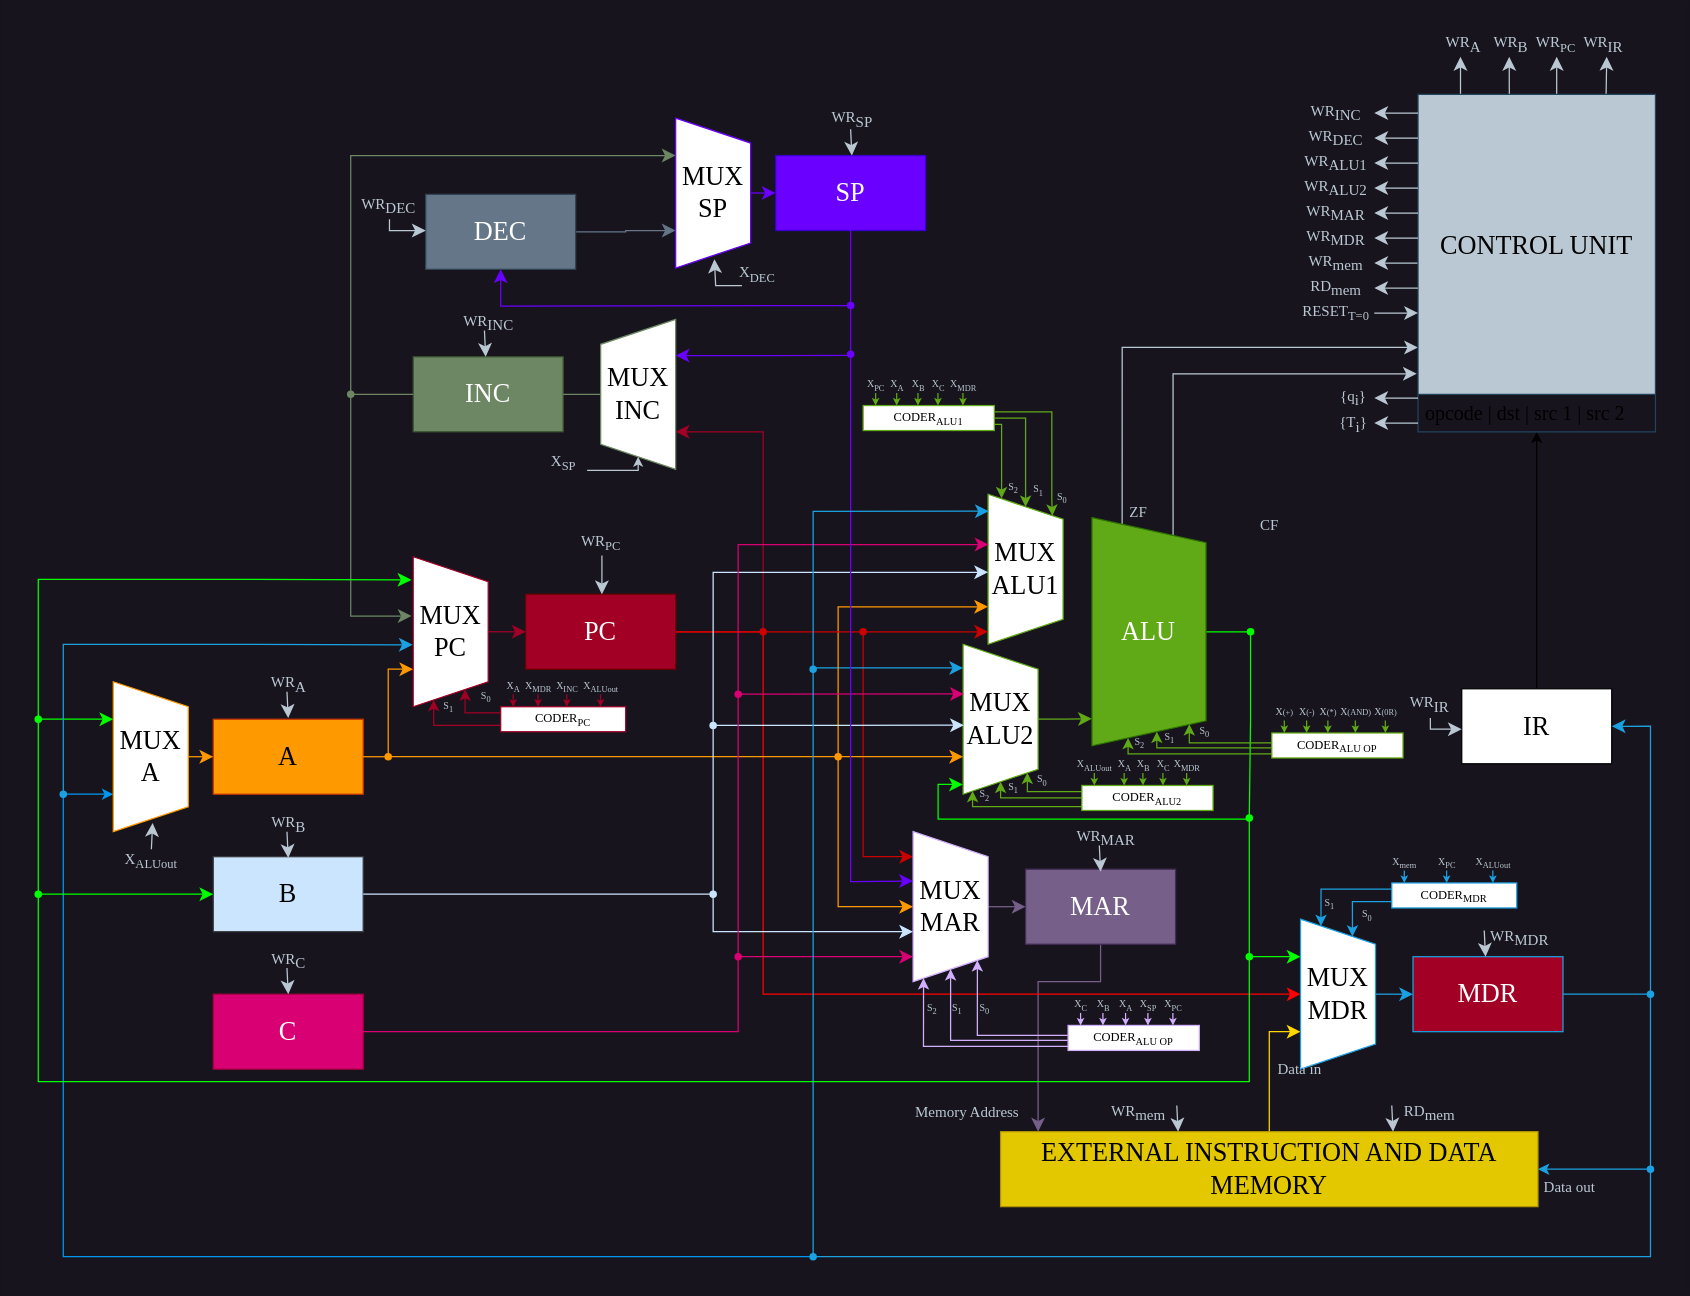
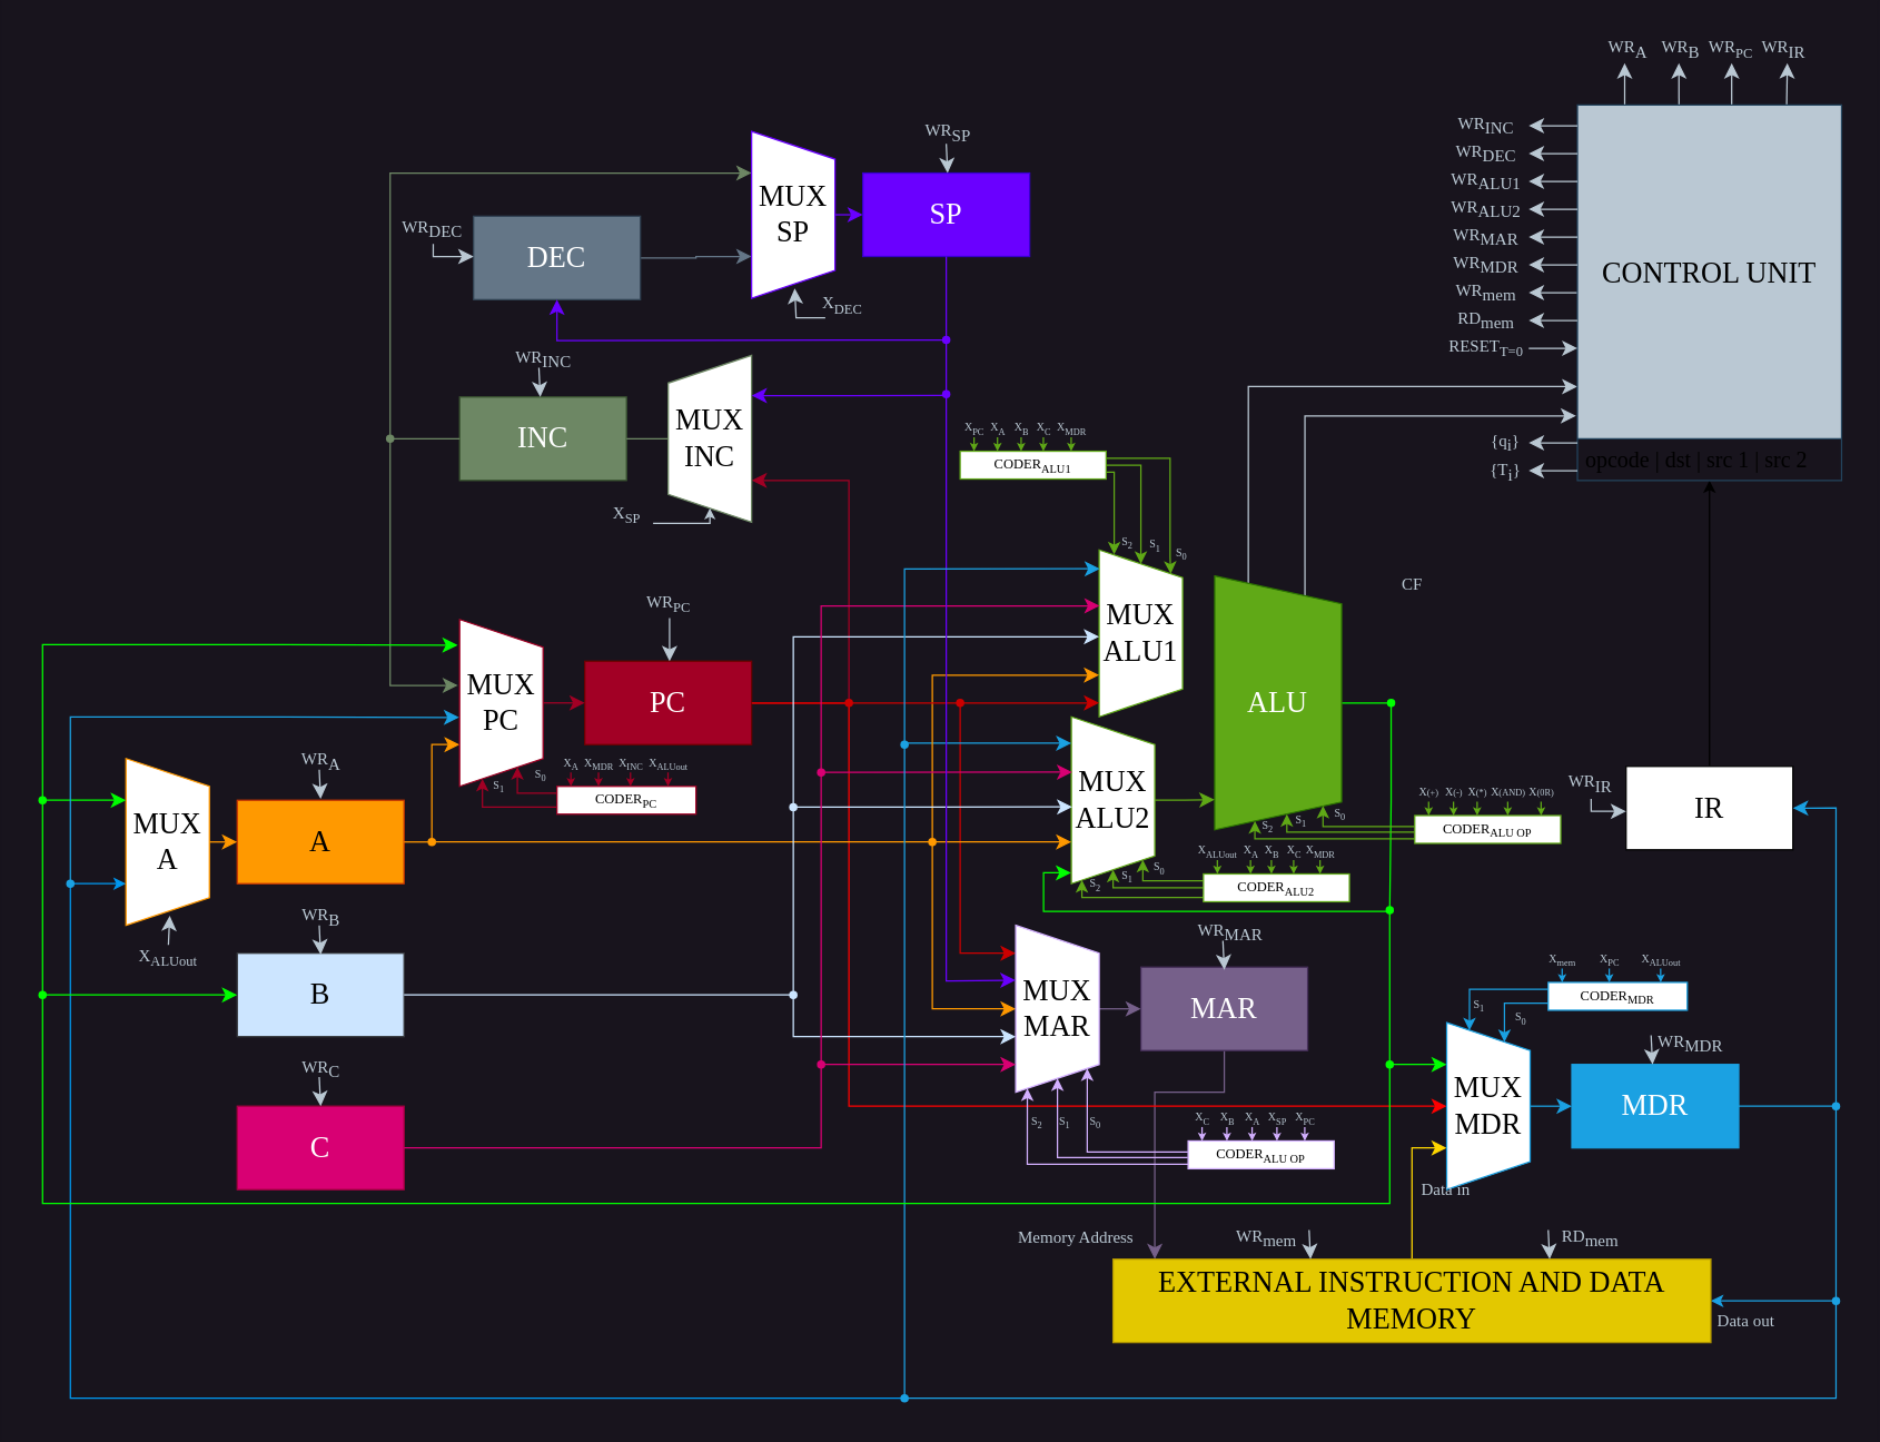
- <mxCell id="115" value="&lt;font face=&quot;Cambria&quot;&gt;ZF&lt;/font&gt;" style="text;html=1;align=center;verticalAlign=middle;resizable=0;points=[];autosize=1;strokeColor=none;fillColor=none;fontSize=12;fontFamily=Helvetica;fontColor=#bac8d3;" parent="1" vertex="1"><mxGeometry x="890" y="395" width="40" height="30" as="geometry" /></mxCell>
- <mxCell id="9" value="MDR" style="rounded=0;whiteSpace=wrap;html=1;fontSize=21;fontFamily=Cambria;labelBackgroundColor=none;fillColor=#a20025;fontColor=#ffffff;strokeColor=#1ba1e2;" parent="1" vertex="1"><mxGeometry x="1130" y="765" width="120" height="60" as="geometry" /></mxCell>
+ <mxCell id="9" value="MDR" style="rounded=0;whiteSpace=wrap;html=1;fontSize=21;fontFamily=Cambria;labelBackgroundColor=none;fillColor=#1ba1e2;fontColor=#ffffff;strokeColor=#1ba1e2;" parent="1" vertex="1"><mxGeometry x="1130" y="765" width="120" height="60" as="geometry" /></mxCell>
